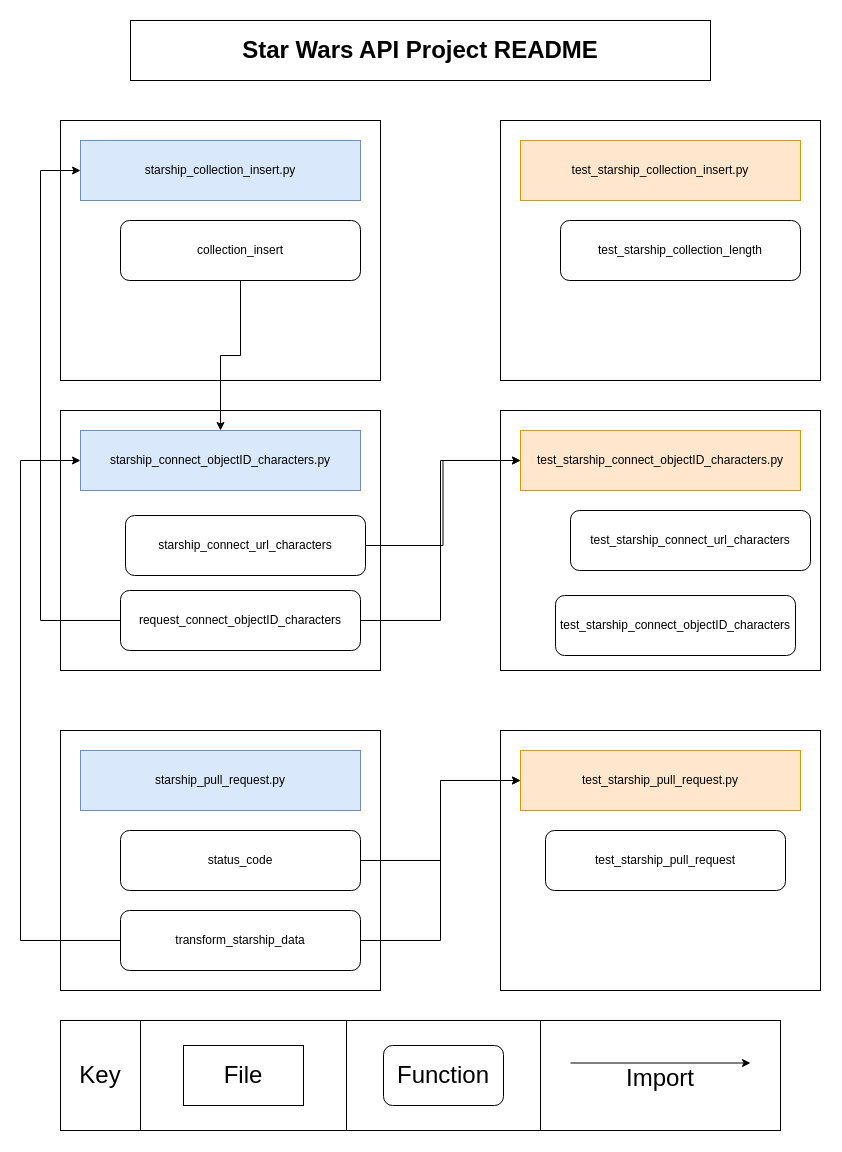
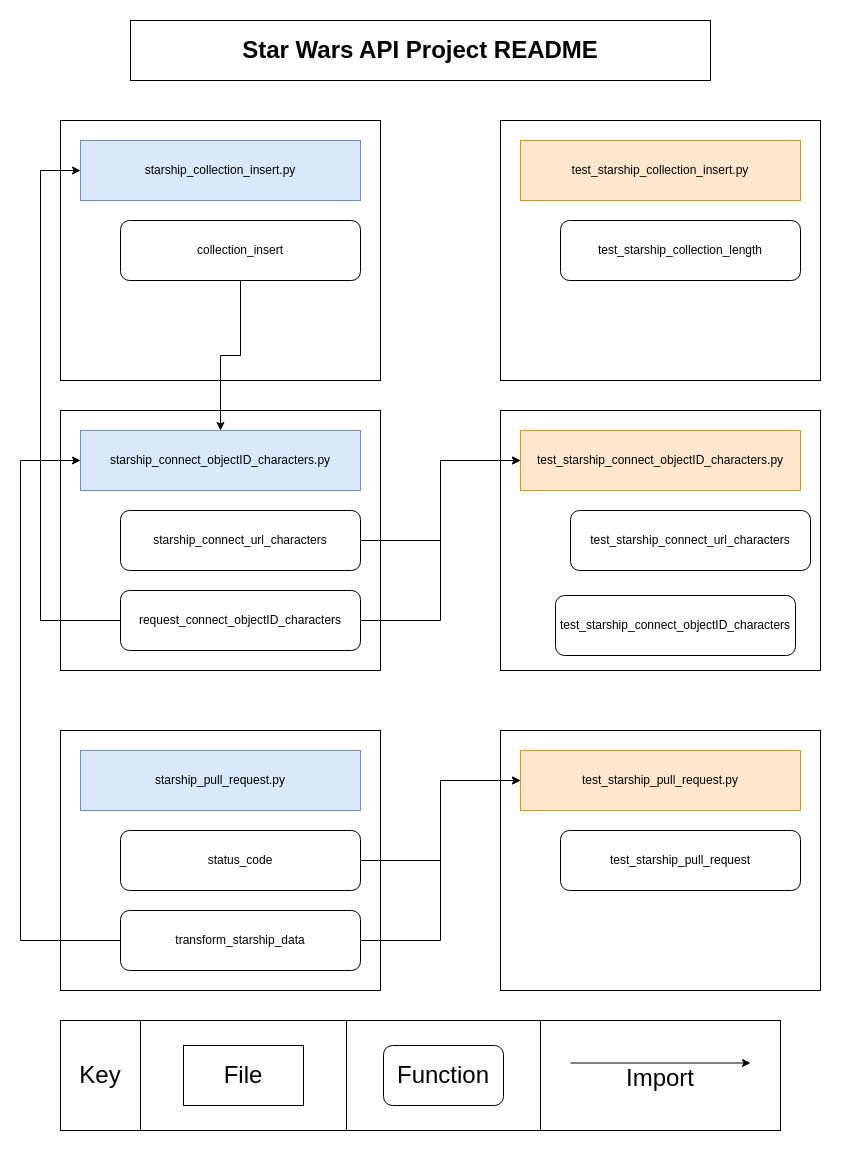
- <mxCell id="21" value="starship_connect_url_characters" style="rounded=1;whiteSpace=wrap;html=1;" parent="1" vertex="1"><mxGeometry x="125" y="515" width="240" height="60" as="geometry" /></mxCell>
+ <mxCell id="21" value="starship_connect_url_characters" style="rounded=1;whiteSpace=wrap;html=1;" parent="1" vertex="1"><mxGeometry x="120" y="510" width="240" height="60" as="geometry" /></mxCell>
- <mxCell id="33" value="test_starship_pull_request" style="rounded=1;whiteSpace=wrap;html=1;" parent="1" vertex="1"><mxGeometry x="545" y="830" width="240" height="60" as="geometry" /></mxCell>
+ <mxCell id="33" value="test_starship_pull_request" style="rounded=1;whiteSpace=wrap;html=1;" parent="1" vertex="1"><mxGeometry x="560" y="830" width="240" height="60" as="geometry" /></mxCell>
